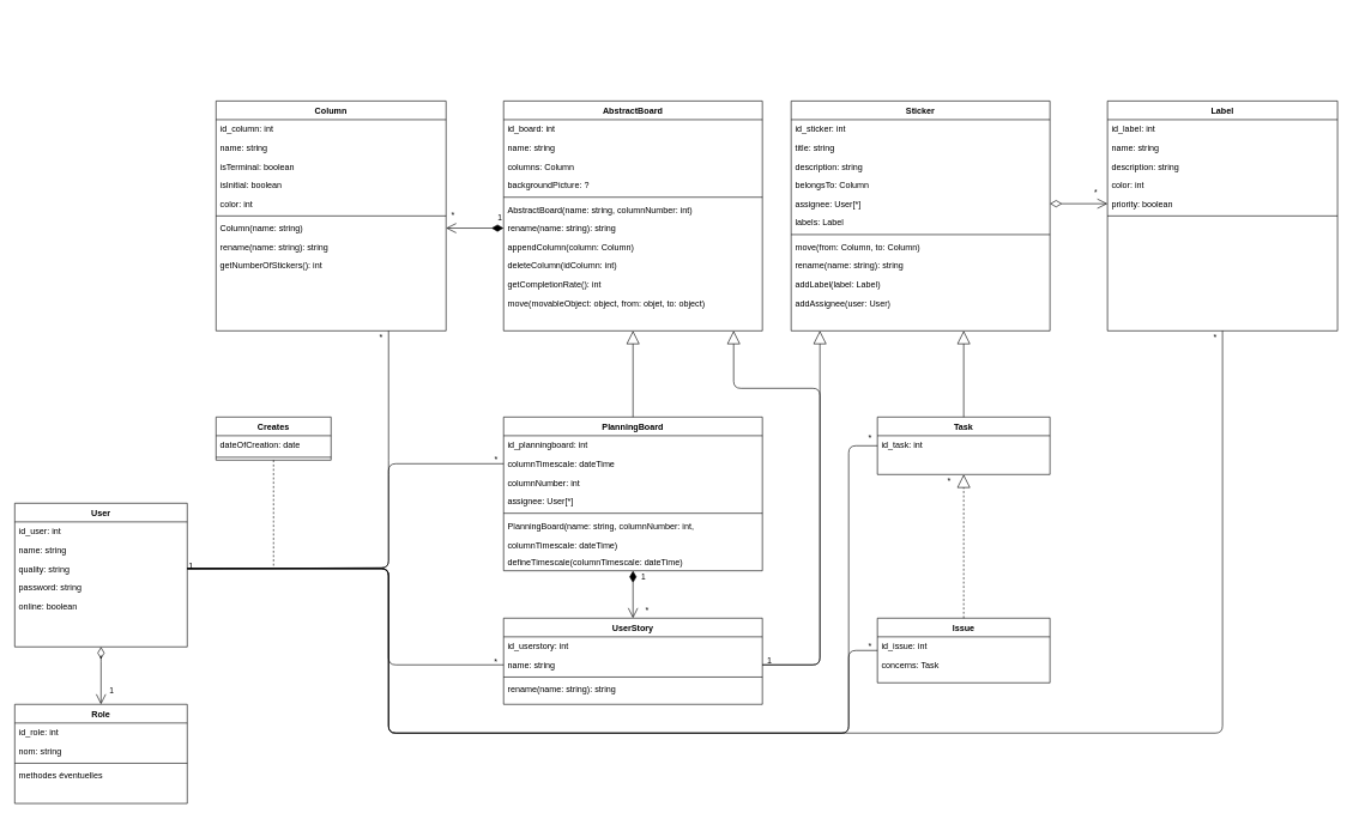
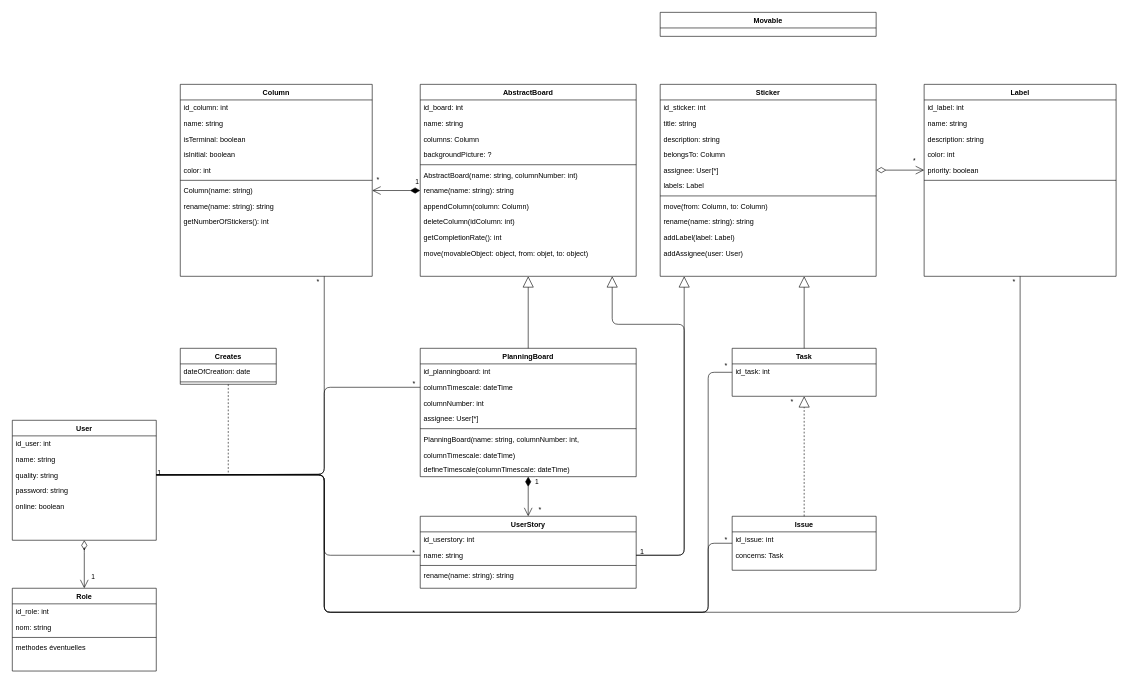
+ <mxCell id="83" value="Movable" style="swimlane;fontStyle=1;align=center;verticalAlign=top;childLayout=stackLayout;horizontal=1;startSize=26;horizontalStack=0;resizeParent=1;resizeLast=0;collapsible=1;marginBottom=0;rounded=0;shadow=0;strokeWidth=1;" parent="1" vertex="1"><mxGeometry x="1100" y="20" width="360" height="40" as="geometry"><mxRectangle x="550" y="140" width="160" height="26" as="alternateBounds" /></mxGeometry></mxCell>
